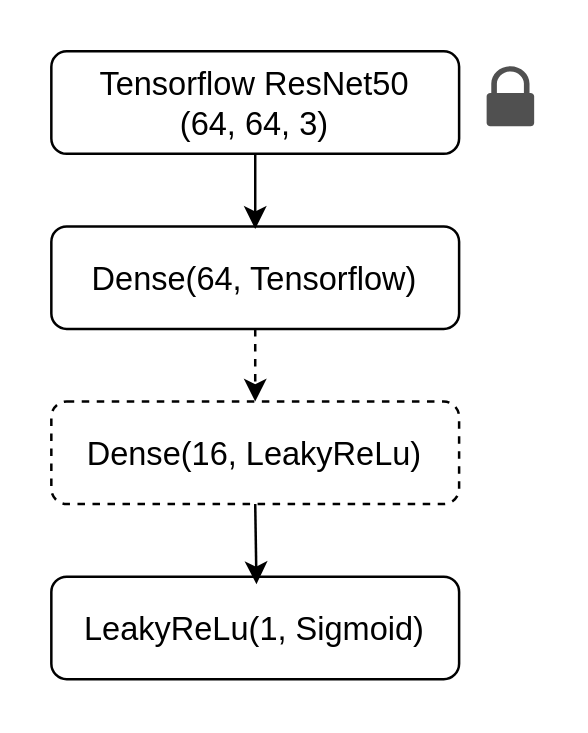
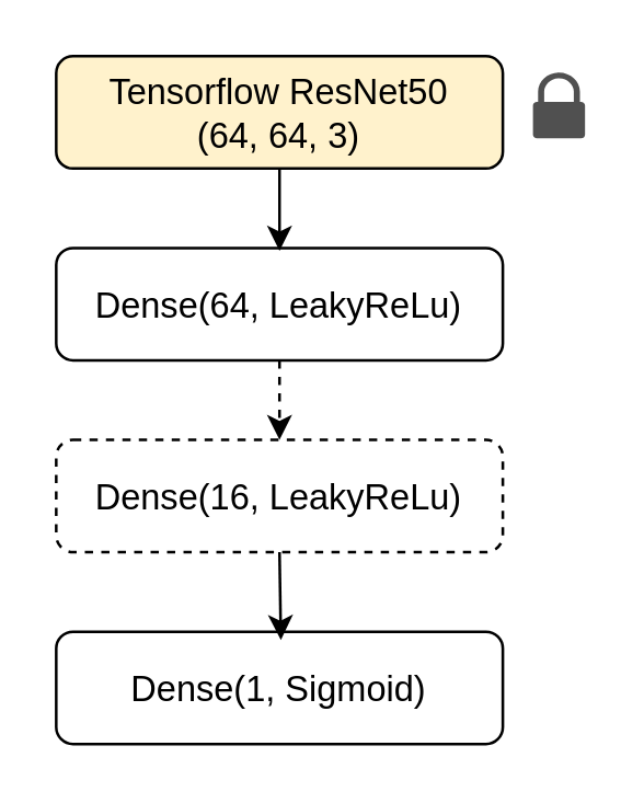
- <mxCell id="2" value="&lt;font style=&quot;font-size: 13px&quot;&gt;Tensorflow ResNet50&lt;br&gt;(64, 64, 3)&lt;/font&gt;" style="rounded=1;whiteSpace=wrap;html=1;align=center;fontSize=13;" parent="1" vertex="1"><mxGeometry x="20" y="20" width="163" height="41" as="geometry" /></mxCell>
+ <mxCell id="2" value="&lt;font style=&quot;font-size: 13px&quot;&gt;Tensorflow ResNet50&lt;br&gt;(64, 64, 3)&lt;/font&gt;" style="rounded=1;whiteSpace=wrap;html=1;align=center;fontSize=13;fillColor=#fff2cc;" parent="1" vertex="1"><mxGeometry x="20" y="20" width="163" height="41" as="geometry" /></mxCell>
- <mxCell id="3" value="&lt;font style=&quot;font-size: 13px&quot;&gt;Dense(64, Tensorflow)&lt;/font&gt;" style="rounded=1;whiteSpace=wrap;html=1;" parent="1" vertex="1"><mxGeometry x="20" y="90" width="163" height="41" as="geometry" /></mxCell>
+ <mxCell id="3" value="&lt;font style=&quot;font-size: 13px&quot;&gt;Dense(64, LeakyReLu)&lt;/font&gt;" style="rounded=1;whiteSpace=wrap;html=1;" parent="1" vertex="1"><mxGeometry x="20" y="90" width="163" height="41" as="geometry" /></mxCell>
- <mxCell id="5" value="&lt;font style=&quot;font-size: 13px&quot;&gt;LeakyReLu(1, Sigmoid)&lt;/font&gt;" style="rounded=1;whiteSpace=wrap;html=1;" parent="1" vertex="1"><mxGeometry x="20" y="230" width="163" height="41" as="geometry" /></mxCell>
+ <mxCell id="5" value="&lt;font style=&quot;font-size: 13px&quot;&gt;Dense(1, Sigmoid)&lt;/font&gt;" style="rounded=1;whiteSpace=wrap;html=1;" parent="1" vertex="1"><mxGeometry x="20" y="230" width="163" height="41" as="geometry" /></mxCell>
